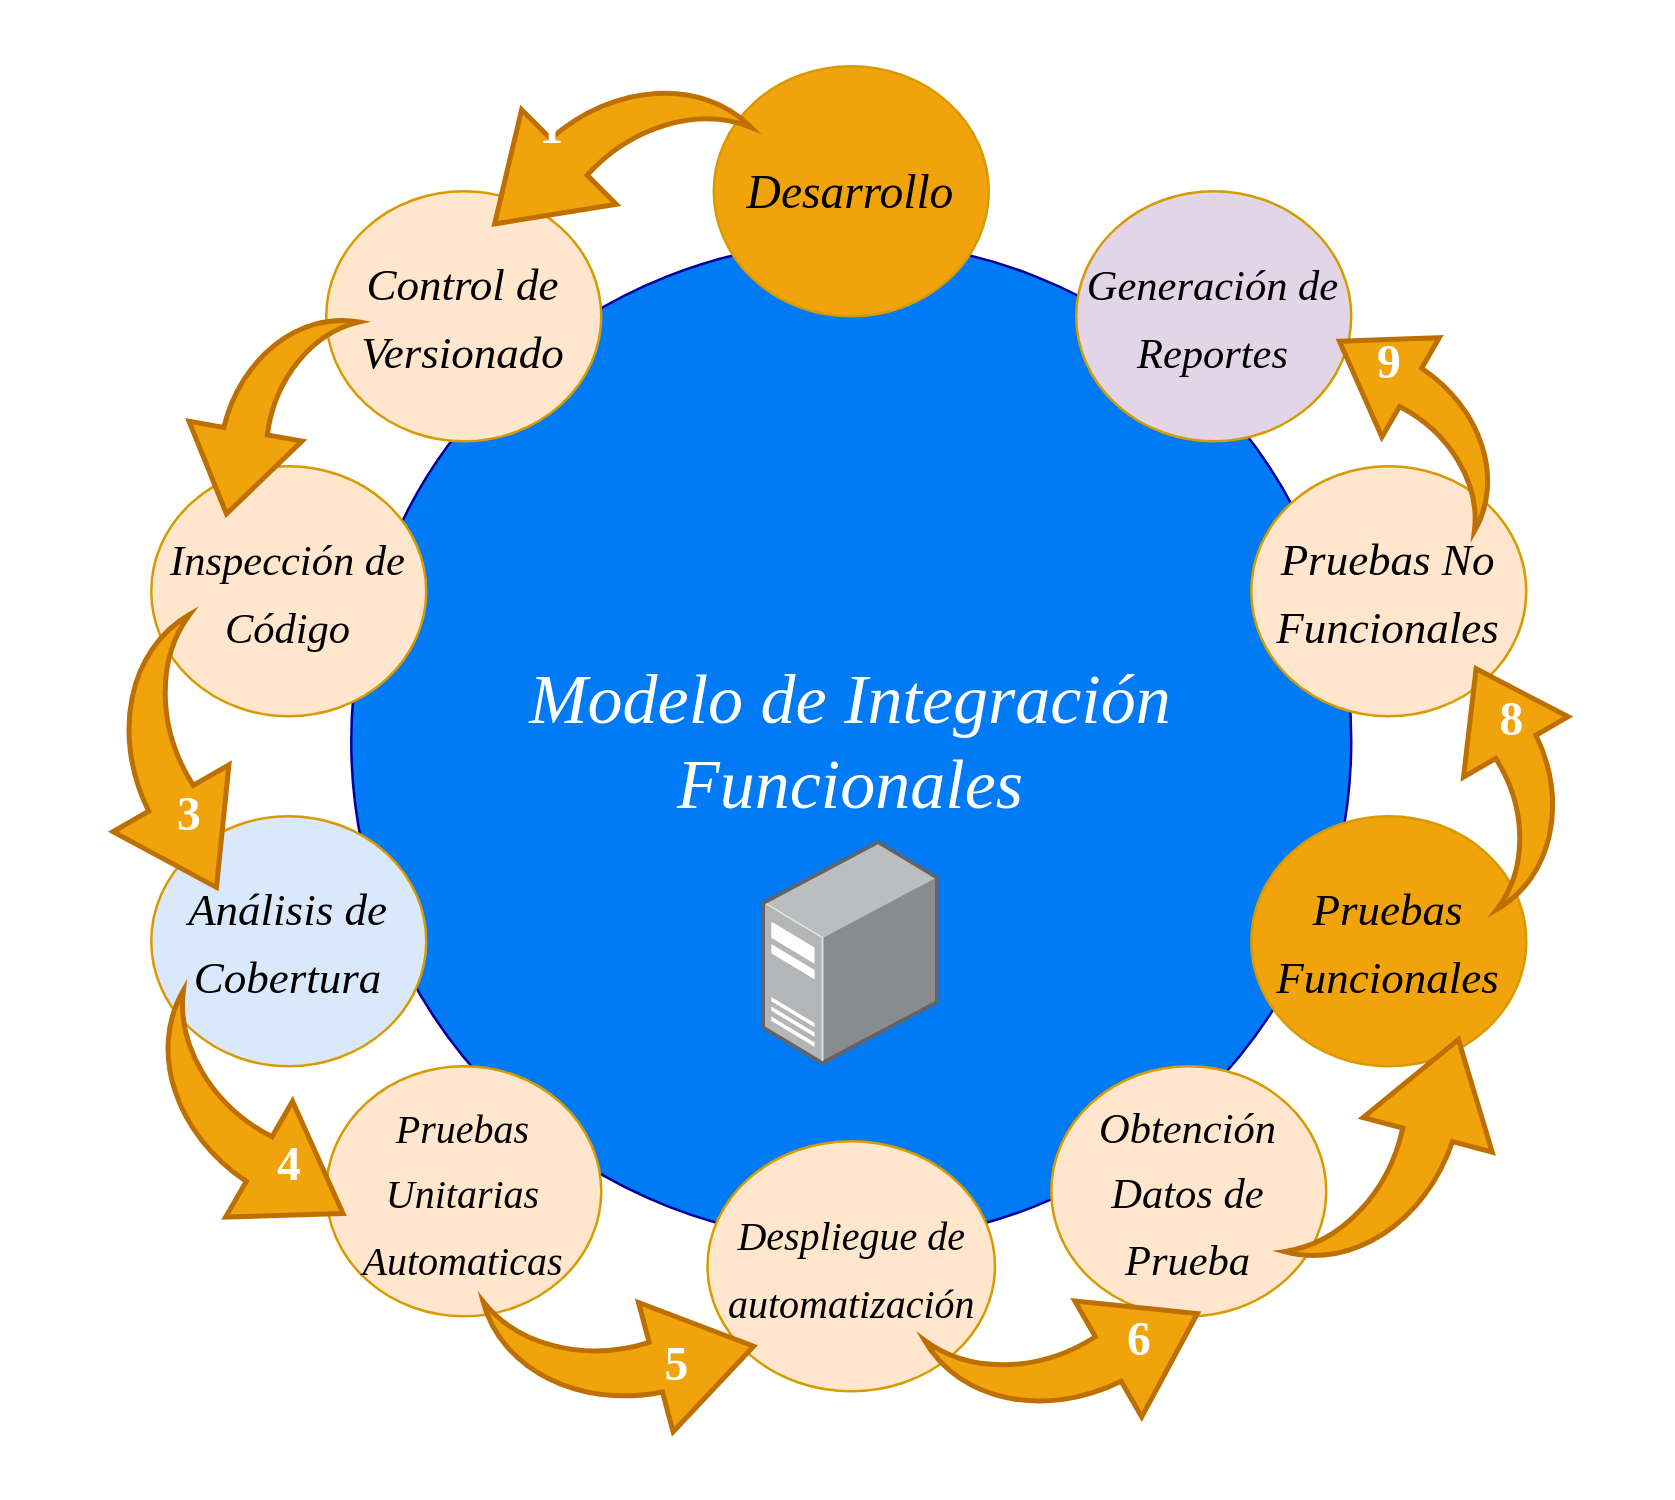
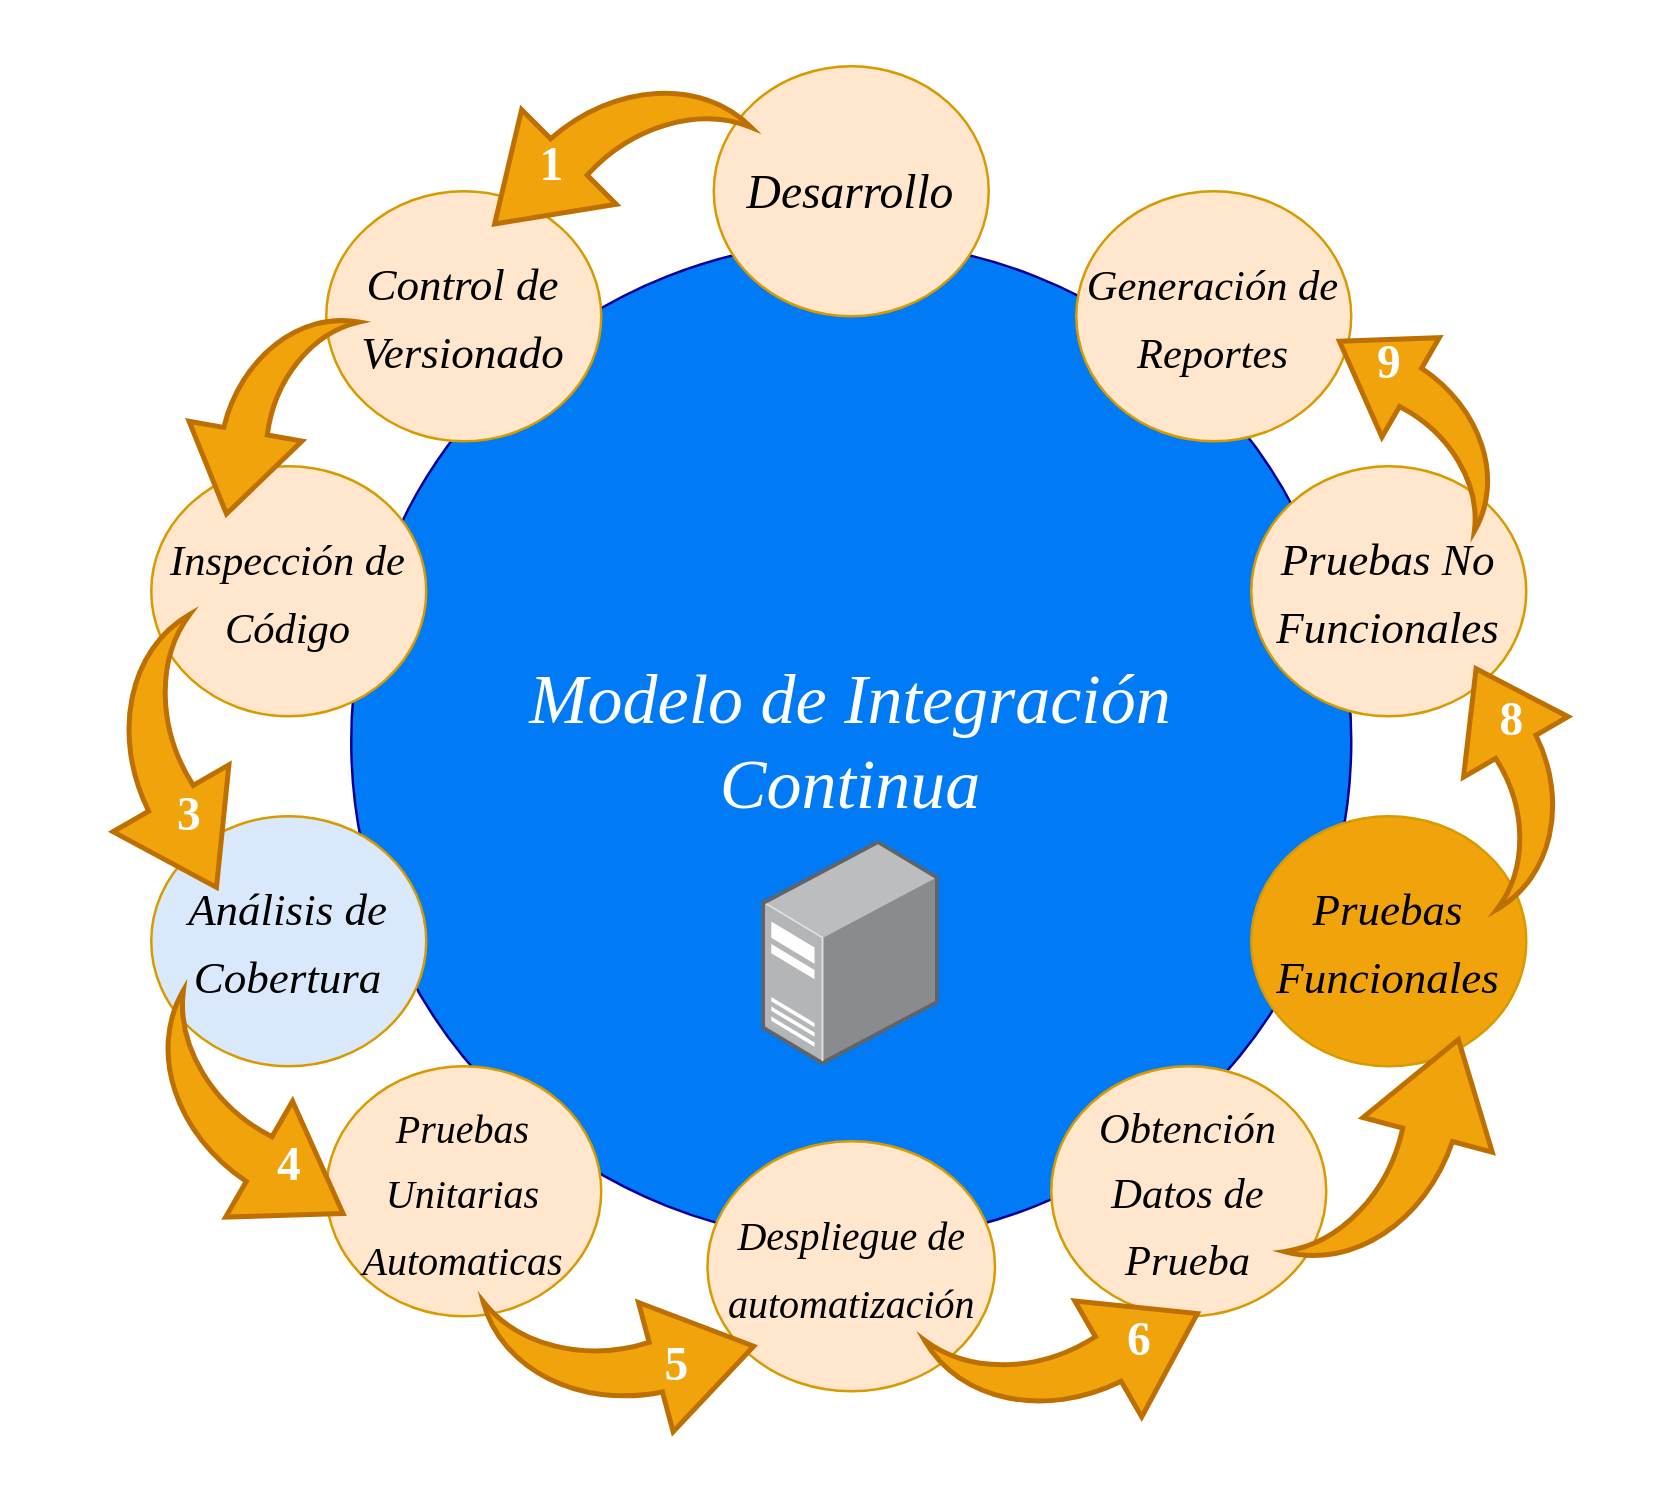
- <mxCell id="23" value="&lt;font style=&quot;font-size: 19px&quot; color=&quot;#ffffff&quot;&gt;&lt;b&gt;1&lt;/b&gt;&lt;/font&gt;" style="text;html=1;align=center;verticalAlign=middle;resizable=0;points=[];autosize=1;fontFamily=Georgia;" vertex="1" parent="1"><mxGeometry x="205" y="35" width="30" height="20" as="geometry" /></mxCell>
+ <mxCell id="23" value="&lt;font style=&quot;font-size: 19px&quot; color=&quot;#ffffff&quot;&gt;&lt;b&gt;1&lt;/b&gt;&lt;/font&gt;" style="text;html=1;align=center;verticalAlign=middle;resizable=0;points=[];autosize=1;fontFamily=Georgia;" vertex="1" parent="1"><mxGeometry x="205" y="50" width="30" height="20" as="geometry" /></mxCell>
- <mxCell id="8" value="&lt;font style=&quot;font-size: 19px&quot;&gt;&lt;i&gt;Desarrollo&lt;/i&gt;&lt;/font&gt;" style="ellipse;whiteSpace=wrap;html=1;rounded=0;shadow=0;dashed=0;comic=0;fontFamily=Georgia;fontSize=22;fillColor=#f0a30a;strokeColor=#d79b00;" vertex="1" parent="1"><mxGeometry x="285" y="20" width="110" height="100" as="geometry" /></mxCell>
+ <mxCell id="8" value="&lt;font style=&quot;font-size: 19px&quot;&gt;&lt;i&gt;Desarrollo&lt;/i&gt;&lt;/font&gt;" style="ellipse;whiteSpace=wrap;html=1;rounded=0;shadow=0;dashed=0;comic=0;fontFamily=Georgia;fontSize=22;fillColor=#ffe6cc;strokeColor=#d79b00;" vertex="1" parent="1"><mxGeometry x="285" y="20" width="110" height="100" as="geometry" /></mxCell>
- <mxCell id="9" value="&lt;font style=&quot;font-size: 17px&quot;&gt;&lt;i&gt;Generación de Reportes&lt;/i&gt;&lt;/font&gt;" style="ellipse;whiteSpace=wrap;html=1;rounded=0;shadow=0;dashed=0;comic=0;fontFamily=Georgia;fontSize=22;fillColor=#e1d5e7;strokeColor=#d79b00;" vertex="1" parent="1"><mxGeometry x="430" y="70" width="110" height="100" as="geometry" /></mxCell>
+ <mxCell id="9" value="&lt;font style=&quot;font-size: 17px&quot;&gt;&lt;i&gt;Generación de Reportes&lt;/i&gt;&lt;/font&gt;" style="ellipse;whiteSpace=wrap;html=1;rounded=0;shadow=0;dashed=0;comic=0;fontFamily=Georgia;fontSize=22;fillColor=#ffe6cc;strokeColor=#d79b00;" vertex="1" parent="1"><mxGeometry x="430" y="70" width="110" height="100" as="geometry" /></mxCell>
- <mxCell id="2" value="&lt;font style=&quot;font-size: 28px&quot; color=&quot;#fffffe&quot;&gt;&lt;i&gt;Modelo de Integración&lt;br&gt;Funcionales&lt;/i&gt;&lt;/font&gt;" style="ellipse;whiteSpace=wrap;html=1;rounded=0;shadow=0;dashed=0;comic=0;fontFamily=Verdana;fontSize=22;strokeColor=#000099;fillColor=#007AF5;" parent="1" vertex="1"><mxGeometry x="140" y="90" width="400" height="400" as="geometry" /></mxCell>
+ <mxCell id="2" value="&lt;font style=&quot;font-size: 28px&quot; color=&quot;#fffffe&quot;&gt;&lt;i&gt;Modelo de Integración&lt;br&gt;Continua&lt;/i&gt;&lt;/font&gt;" style="ellipse;whiteSpace=wrap;html=1;rounded=0;shadow=0;dashed=0;comic=0;fontFamily=Verdana;fontSize=22;strokeColor=#000099;fillColor=#007AF5;" parent="1" vertex="1"><mxGeometry x="140" y="90" width="400" height="400" as="geometry" /></mxCell>
